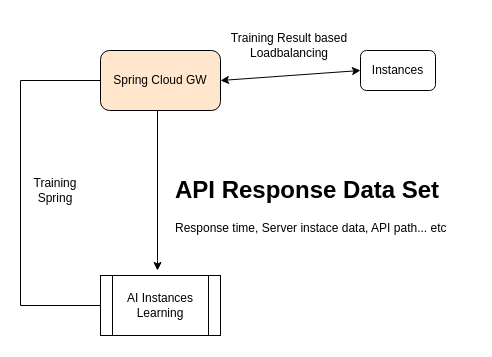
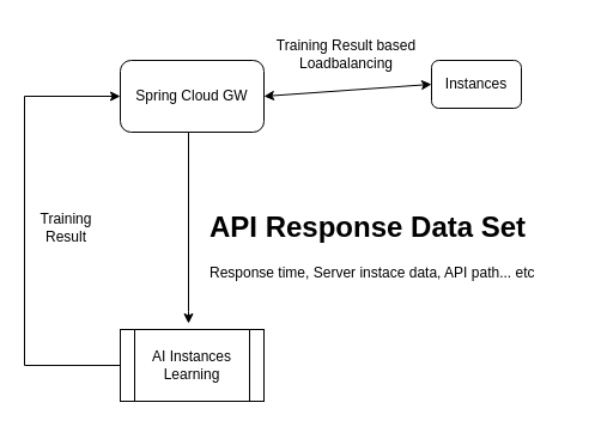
- <mxCell id="7" style="edgeStyle=orthogonalEdgeStyle;rounded=0;orthogonalLoop=1;jettySize=auto;html=1;exitX=0;exitY=0.5;exitDx=0;exitDy=0;entryX=0;entryY=0.5;entryDx=0;entryDy=0;endArrow=none;" edge="1" parent="1" source="8" target="3"><mxGeometry relative="1" as="geometry"><Array as="points"><mxPoint x="20" y="305" /><mxPoint x="20" y="80" /></Array></mxGeometry></mxCell>
+ <mxCell id="7" style="edgeStyle=orthogonalEdgeStyle;rounded=0;orthogonalLoop=1;jettySize=auto;html=1;exitX=0;exitY=0.5;exitDx=0;exitDy=0;entryX=0;entryY=0.5;entryDx=0;entryDy=0;" edge="1" parent="1" source="8" target="3"><mxGeometry relative="1" as="geometry"><Array as="points"><mxPoint x="20" y="305" /><mxPoint x="20" y="80" /></Array></mxGeometry></mxCell>
- <mxCell id="3" value="Spring Cloud GW" style="rounded=1;whiteSpace=wrap;html=1;fillColor=#ffe6cc;" vertex="1" parent="1"><mxGeometry x="100" y="50" width="120" height="60" as="geometry" /></mxCell>
+ <mxCell id="3" value="Spring Cloud GW" style="rounded=1;whiteSpace=wrap;html=1;" vertex="1" parent="1"><mxGeometry x="100" y="50" width="120" height="60" as="geometry" /></mxCell>
- <mxCell id="9" value="Training Spring" style="text;html=1;strokeColor=none;fillColor=none;align=center;verticalAlign=middle;whiteSpace=wrap;rounded=0;" vertex="1" parent="1"><mxGeometry x="20" y="170" width="70" height="40" as="geometry" /></mxCell>
+ <mxCell id="9" value="Training Result" style="text;html=1;strokeColor=none;fillColor=none;align=center;verticalAlign=middle;whiteSpace=wrap;rounded=0;" vertex="1" parent="1"><mxGeometry x="20" y="170" width="70" height="40" as="geometry" /></mxCell>
